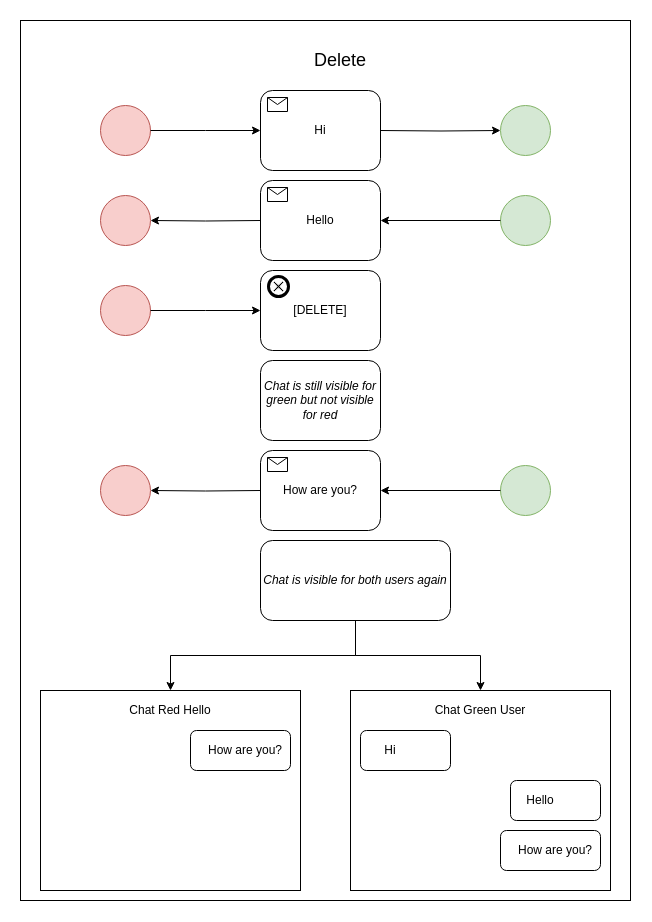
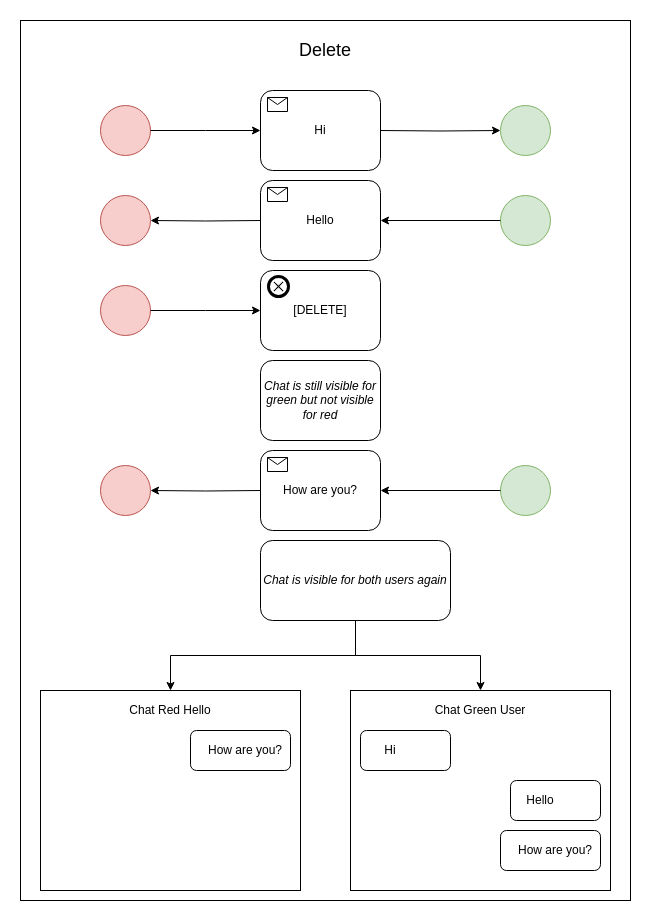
- <mxCell id="28" value="&lt;font style=&quot;font-size: 18px&quot;&gt;Delete&lt;/font&gt;" style="text;html=1;strokeColor=none;fillColor=none;align=center;verticalAlign=middle;whiteSpace=wrap;rounded=0;" vertex="1" parent="1"><mxGeometry x="55" y="50" width="570" height="20" as="geometry" /></mxCell>
+ <mxCell id="28" value="&lt;font style=&quot;font-size: 18px&quot;&gt;Delete&lt;/font&gt;" style="text;html=1;strokeColor=none;fillColor=none;align=center;verticalAlign=middle;whiteSpace=wrap;rounded=0;" vertex="1" parent="1"><mxGeometry x="40" y="40" width="570" height="20" as="geometry" /></mxCell>
